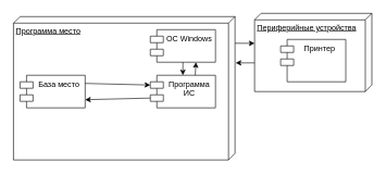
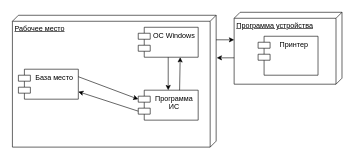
- <mxCell id="4" value="Периферийные устройства" style="verticalAlign=top;align=left;spacingTop=8;spacingLeft=2;spacingRight=12;shape=cube;size=10;direction=south;fontStyle=4;html=1;whiteSpace=wrap;movable=1;resizable=1;rotatable=1;deletable=1;editable=1;locked=0;connectable=1;" parent="3" vertex="1"><mxGeometry width="180" height="120" as="geometry" /></mxCell>
+ <mxCell id="4" value="Программа устройства" style="verticalAlign=top;align=left;spacingTop=8;spacingLeft=2;spacingRight=12;shape=cube;size=10;direction=south;fontStyle=4;html=1;whiteSpace=wrap;movable=1;resizable=1;rotatable=1;deletable=1;editable=1;locked=0;connectable=1;" parent="3" vertex="1"><mxGeometry width="180" height="120" as="geometry" /></mxCell>
- <mxCell id="2" value="Программа место" style="verticalAlign=top;align=left;spacingTop=8;spacingLeft=2;spacingRight=12;shape=cube;size=10;direction=south;fontStyle=4;html=1;whiteSpace=wrap;" parent="1" vertex="1"><mxGeometry x="20" y="25" width="340" height="220" as="geometry" /></mxCell>
+ <mxCell id="2" value="Рабочее место" style="verticalAlign=top;align=left;spacingTop=8;spacingLeft=2;spacingRight=12;shape=cube;size=10;direction=south;fontStyle=4;html=1;whiteSpace=wrap;" parent="1" vertex="1"><mxGeometry x="20" y="25" width="340" height="220" as="geometry" /></mxCell>
- <mxCell id="7" value="Программа ИС" style="shape=module;align=left;spacingLeft=20;align=center;verticalAlign=top;whiteSpace=wrap;html=1;" parent="1" vertex="1"><mxGeometry x="230" y="115" width="100" height="50" as="geometry" /></mxCell>
+ <mxCell id="7" value="Программа ИС" style="shape=module;align=left;spacingLeft=20;align=center;verticalAlign=top;whiteSpace=wrap;html=1;" parent="1" vertex="1"><mxGeometry x="230" y="150" width="100" height="50" as="geometry" /></mxCell>
